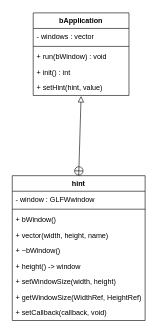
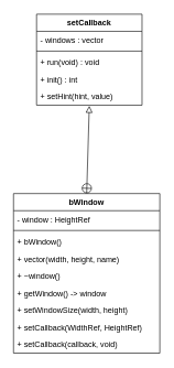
- <mxCell id="2" value="bApplication" style="swimlane;fontStyle=1;align=center;verticalAlign=top;childLayout=stackLayout;horizontal=1;startSize=26;horizontalStack=0;resizeParent=1;resizeParentMax=0;resizeLast=0;collapsible=1;marginBottom=0;" parent="1" vertex="1"><mxGeometry x="55" y="20" width="160" height="138" as="geometry" /></mxCell>
+ <mxCell id="2" value="setCallback" style="swimlane;fontStyle=1;align=center;verticalAlign=top;childLayout=stackLayout;horizontal=1;startSize=26;horizontalStack=0;resizeParent=1;resizeParentMax=0;resizeLast=0;collapsible=1;marginBottom=0;" parent="1" vertex="1"><mxGeometry x="55" y="20" width="160" height="138" as="geometry" /></mxCell>
- <mxCell id="5" value="+ run(bWindow) : void" style="text;strokeColor=none;fillColor=none;align=left;verticalAlign=top;spacingLeft=4;spacingRight=4;overflow=hidden;rotatable=0;points=[[0,0.5],[1,0.5]];portConstraint=eastwest;" parent="2" vertex="1"><mxGeometry y="60" width="160" height="26" as="geometry" /></mxCell>
+ <mxCell id="5" value="+ run(void) : void" style="text;strokeColor=none;fillColor=none;align=left;verticalAlign=top;spacingLeft=4;spacingRight=4;overflow=hidden;rotatable=0;points=[[0,0.5],[1,0.5]];portConstraint=eastwest;" parent="2" vertex="1"><mxGeometry y="60" width="160" height="26" as="geometry" /></mxCell>
- <mxCell id="8" value="hint" style="swimlane;fontStyle=1;align=center;verticalAlign=top;childLayout=stackLayout;horizontal=1;startSize=26;horizontalStack=0;resizeParent=1;resizeParentMax=0;resizeLast=0;collapsible=1;marginBottom=0;" parent="1" vertex="1"><mxGeometry x="20" y="292" width="222" height="242" as="geometry" /></mxCell>
+ <mxCell id="8" value="bWindow" style="swimlane;fontStyle=1;align=center;verticalAlign=top;childLayout=stackLayout;horizontal=1;startSize=26;horizontalStack=0;resizeParent=1;resizeParentMax=0;resizeLast=0;collapsible=1;marginBottom=0;" parent="1" vertex="1"><mxGeometry x="20" y="292" width="222" height="242" as="geometry" /></mxCell>
- <mxCell id="9" value="- window : GLFWwindow" style="text;strokeColor=none;fillColor=none;align=left;verticalAlign=top;spacingLeft=4;spacingRight=4;overflow=hidden;rotatable=0;points=[[0,0.5],[1,0.5]];portConstraint=eastwest;" parent="8" vertex="1"><mxGeometry y="26" width="222" height="26" as="geometry" /></mxCell>
+ <mxCell id="9" value="- window : HeightRef" style="text;strokeColor=none;fillColor=none;align=left;verticalAlign=top;spacingLeft=4;spacingRight=4;overflow=hidden;rotatable=0;points=[[0,0.5],[1,0.5]];portConstraint=eastwest;" parent="8" vertex="1"><mxGeometry y="26" width="222" height="26" as="geometry" /></mxCell>
- <mxCell id="13" value="+ ~bWindow()" style="text;strokeColor=none;fillColor=none;align=left;verticalAlign=top;spacingLeft=4;spacingRight=4;overflow=hidden;rotatable=0;points=[[0,0.5],[1,0.5]];portConstraint=eastwest;" vertex="1" parent="8"><mxGeometry y="112" width="222" height="26" as="geometry" /></mxCell>
+ <mxCell id="13" value="+ ~window()" style="text;strokeColor=none;fillColor=none;align=left;verticalAlign=top;spacingLeft=4;spacingRight=4;overflow=hidden;rotatable=0;points=[[0,0.5],[1,0.5]];portConstraint=eastwest;" vertex="1" parent="8"><mxGeometry y="112" width="222" height="26" as="geometry" /></mxCell>
- <mxCell id="14" value="+ height() -&gt; window" style="text;strokeColor=none;fillColor=none;align=left;verticalAlign=top;spacingLeft=4;spacingRight=4;overflow=hidden;rotatable=0;points=[[0,0.5],[1,0.5]];portConstraint=eastwest;" parent="8" vertex="1"><mxGeometry y="138" width="222" height="26" as="geometry" /></mxCell>
+ <mxCell id="14" value="+ getWindow() -&gt; window" style="text;strokeColor=none;fillColor=none;align=left;verticalAlign=top;spacingLeft=4;spacingRight=4;overflow=hidden;rotatable=0;points=[[0,0.5],[1,0.5]];portConstraint=eastwest;" parent="8" vertex="1"><mxGeometry y="138" width="222" height="26" as="geometry" /></mxCell>
- <mxCell id="16" value="+ getWindowSize(WidthRef, HeightRef) " style="text;strokeColor=none;fillColor=none;align=left;verticalAlign=top;spacingLeft=4;spacingRight=4;overflow=hidden;rotatable=0;points=[[0,0.5],[1,0.5]];portConstraint=eastwest;" vertex="1" parent="8"><mxGeometry y="190" width="222" height="26" as="geometry" /></mxCell>
+ <mxCell id="16" value="+ setCallback(WidthRef, HeightRef) " style="text;strokeColor=none;fillColor=none;align=left;verticalAlign=top;spacingLeft=4;spacingRight=4;overflow=hidden;rotatable=0;points=[[0,0.5],[1,0.5]];portConstraint=eastwest;" vertex="1" parent="8"><mxGeometry y="190" width="222" height="26" as="geometry" /></mxCell>
